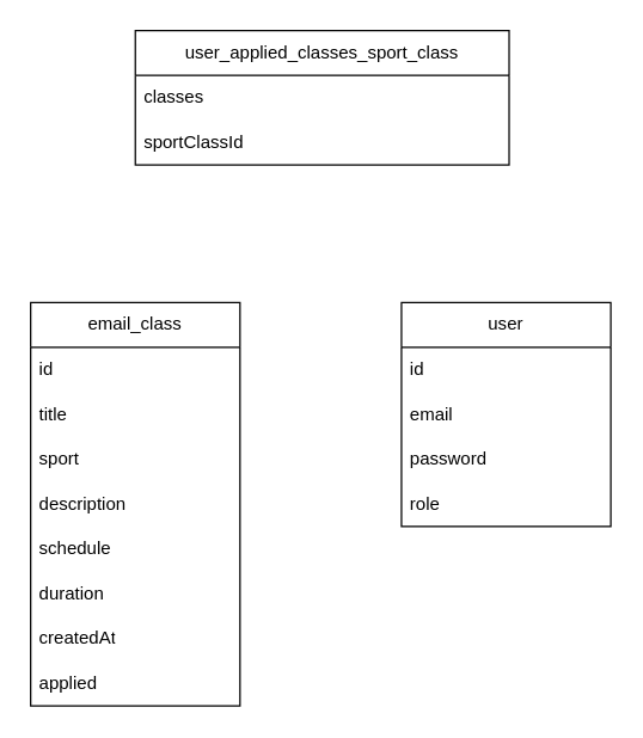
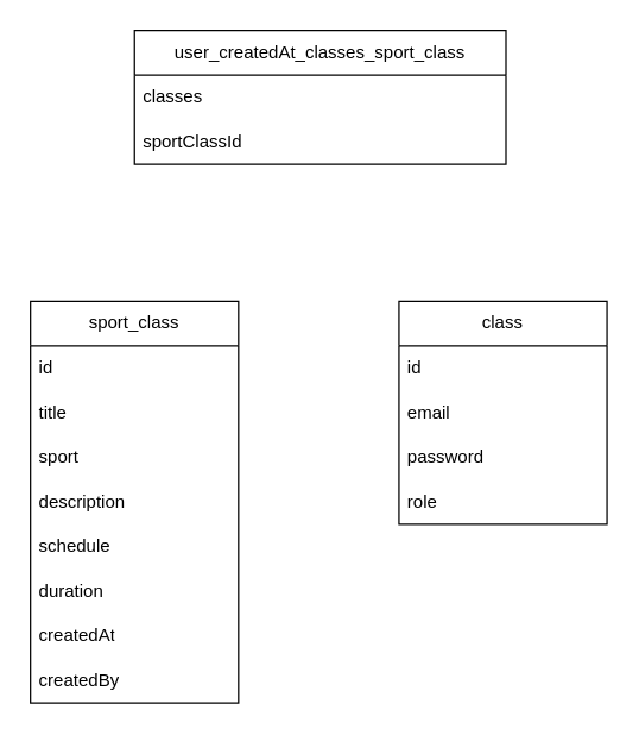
- <mxCell id="17" value="user_applied_classes_sport_class" style="swimlane;fontStyle=0;childLayout=stackLayout;horizontal=1;startSize=30;horizontalStack=0;resizeParent=1;resizeParentMax=0;resizeLast=0;collapsible=1;marginBottom=0;whiteSpace=wrap;html=1;" parent="1" vertex="1"><mxGeometry x="90" y="20" width="250" height="90" as="geometry" /></mxCell>
+ <mxCell id="17" value="user_createdAt_classes_sport_class" style="swimlane;fontStyle=0;childLayout=stackLayout;horizontal=1;startSize=30;horizontalStack=0;resizeParent=1;resizeParentMax=0;resizeLast=0;collapsible=1;marginBottom=0;whiteSpace=wrap;html=1;" parent="1" vertex="1"><mxGeometry x="90" y="20" width="250" height="90" as="geometry" /></mxCell>
- <mxCell id="2" value="email_class" style="swimlane;fontStyle=0;childLayout=stackLayout;horizontal=1;startSize=30;horizontalStack=0;resizeParent=1;resizeParentMax=0;resizeLast=0;collapsible=1;marginBottom=0;whiteSpace=wrap;html=1;" parent="1" vertex="1"><mxGeometry x="20" y="202" width="140" height="270" as="geometry" /></mxCell>
+ <mxCell id="2" value="sport_class" style="swimlane;fontStyle=0;childLayout=stackLayout;horizontal=1;startSize=30;horizontalStack=0;resizeParent=1;resizeParentMax=0;resizeLast=0;collapsible=1;marginBottom=0;whiteSpace=wrap;html=1;" parent="1" vertex="1"><mxGeometry x="20" y="202" width="140" height="270" as="geometry" /></mxCell>
- <mxCell id="11" value="user" style="swimlane;fontStyle=0;childLayout=stackLayout;horizontal=1;startSize=30;horizontalStack=0;resizeParent=1;resizeParentMax=0;resizeLast=0;collapsible=1;marginBottom=0;whiteSpace=wrap;html=1;" parent="1" vertex="1"><mxGeometry x="268" y="202" width="140" height="150" as="geometry" /></mxCell>
+ <mxCell id="11" value="class" style="swimlane;fontStyle=0;childLayout=stackLayout;horizontal=1;startSize=30;horizontalStack=0;resizeParent=1;resizeParentMax=0;resizeLast=0;collapsible=1;marginBottom=0;whiteSpace=wrap;html=1;" parent="1" vertex="1"><mxGeometry x="268" y="202" width="140" height="150" as="geometry" /></mxCell>
- <mxCell id="10" value="applied" style="text;strokeColor=none;fillColor=none;align=left;verticalAlign=middle;spacingLeft=4;spacingRight=4;overflow=hidden;points=[[0,0.5],[1,0.5]];portConstraint=eastwest;rotatable=0;whiteSpace=wrap;html=1;" parent="2" vertex="1"><mxGeometry y="240" width="140" height="30" as="geometry" /></mxCell>
+ <mxCell id="10" value="createdBy" style="text;strokeColor=none;fillColor=none;align=left;verticalAlign=middle;spacingLeft=4;spacingRight=4;overflow=hidden;points=[[0,0.5],[1,0.5]];portConstraint=eastwest;rotatable=0;whiteSpace=wrap;html=1;" parent="2" vertex="1"><mxGeometry y="240" width="140" height="30" as="geometry" /></mxCell>
